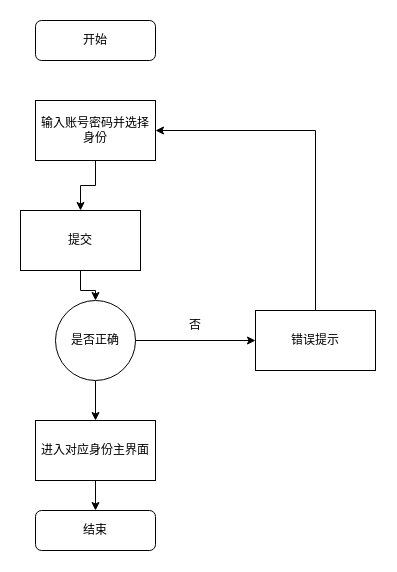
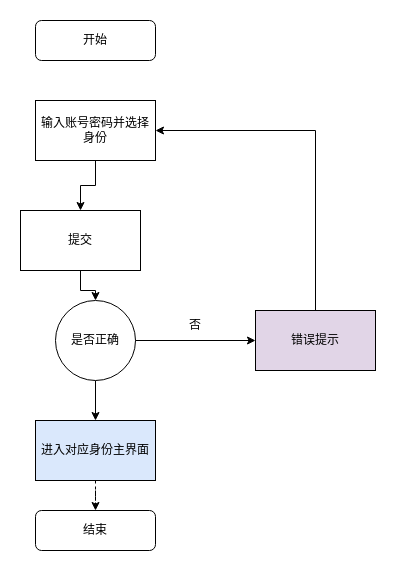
- <mxCell id="9" value="错误提示" style="rounded=0;whiteSpace=wrap;html=1;" vertex="1" parent="1"><mxGeometry x="255" y="310" width="120" height="60" as="geometry" /></mxCell>
+ <mxCell id="9" value="错误提示" style="rounded=0;whiteSpace=wrap;html=1;fillColor=#e1d5e7;" vertex="1" parent="1"><mxGeometry x="255" y="310" width="120" height="60" as="geometry" /></mxCell>
- <mxCell id="8" value="进入对应身份主界面" style="rounded=0;whiteSpace=wrap;html=1;" vertex="1" parent="1"><mxGeometry x="35" y="420" width="120" height="60" as="geometry" /></mxCell>
+ <mxCell id="8" value="进入对应身份主界面" style="rounded=0;whiteSpace=wrap;html=1;fillColor=#dae8fc;" vertex="1" parent="1"><mxGeometry x="35" y="420" width="120" height="60" as="geometry" /></mxCell>
- <mxCell id="7" value="" style="edgeStyle=orthogonalEdgeStyle;rounded=0;orthogonalLoop=1;jettySize=auto;html=1;" edge="1" parent="1" source="8" target="14"><mxGeometry relative="1" as="geometry" /></mxCell>
+ <mxCell id="7" value="" style="edgeStyle=orthogonalEdgeStyle;rounded=0;orthogonalLoop=1;jettySize=auto;html=1;dashed=1;" edge="1" parent="1" source="8" target="14"><mxGeometry relative="1" as="geometry" /></mxCell>
